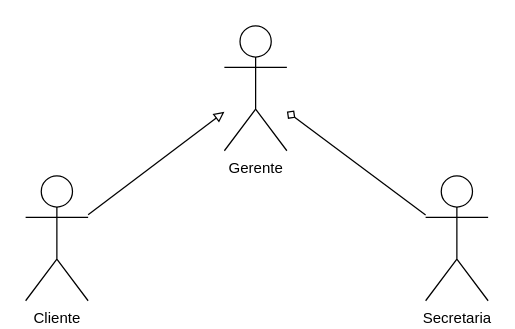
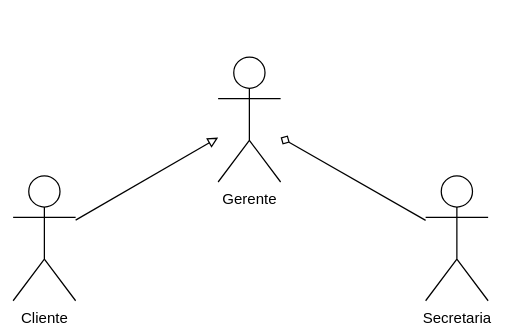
- <mxCell id="2" value="Gerente" style="shape=umlActor;verticalLabelPosition=bottom;verticalAlign=top;html=1;outlineConnect=0;" vertex="1" parent="1"><mxGeometry x="179" y="20" width="50" height="100" as="geometry" /></mxCell>
+ <mxCell id="2" value="Gerente" style="shape=umlActor;verticalLabelPosition=bottom;verticalAlign=top;html=1;outlineConnect=0;" vertex="1" parent="1"><mxGeometry x="174" y="45" width="50" height="100" as="geometry" /></mxCell>
- <mxCell id="6" value="Cliente" style="shape=umlActor;verticalLabelPosition=bottom;verticalAlign=top;html=1;outlineConnect=0;" vertex="1" parent="1"><mxGeometry x="20" y="140" width="50" height="100" as="geometry" /></mxCell>
+ <mxCell id="6" value="Cliente" style="shape=umlActor;verticalLabelPosition=bottom;verticalAlign=top;html=1;outlineConnect=0;" vertex="1" parent="1"><mxGeometry x="10" y="140" width="50" height="100" as="geometry" /></mxCell>
